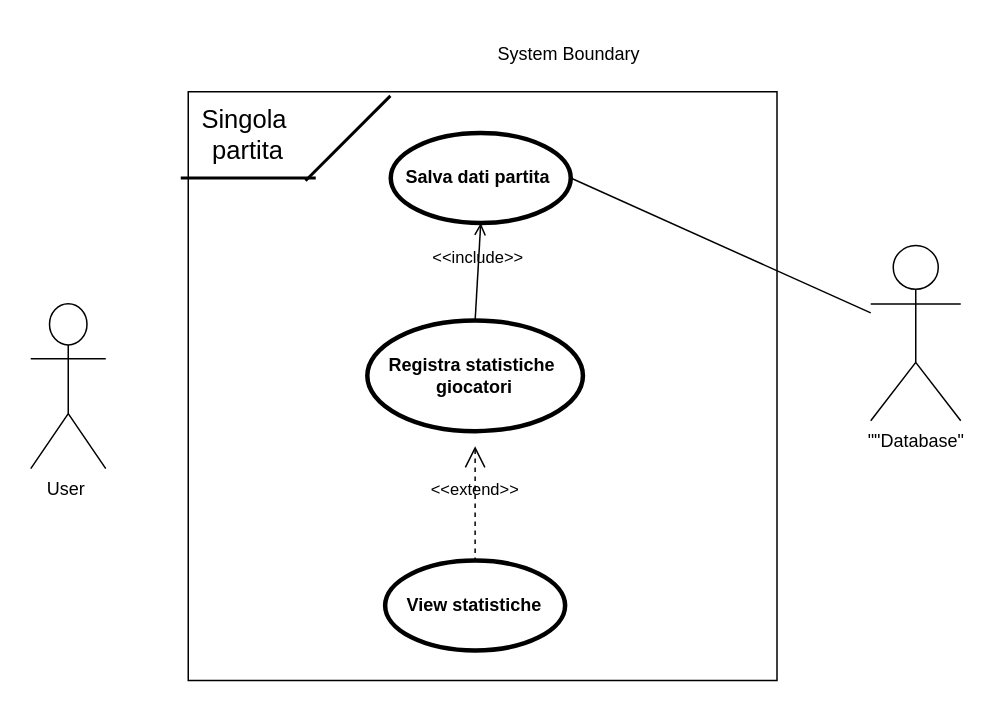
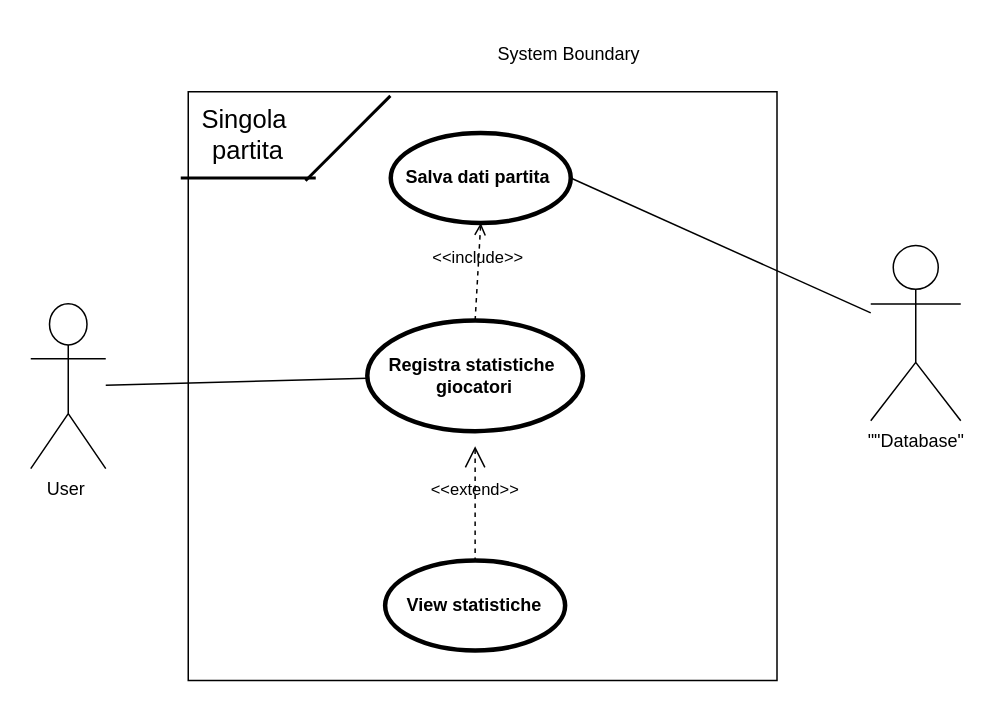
- <mxCell id="11" value="&amp;lt;&amp;lt;include&amp;gt;&amp;gt;" style="edgeStyle=none;html=1;endArrow=open;verticalAlign=bottom;dashed=0;labelBackgroundColor=none;rounded=0;exitX=0.5;exitY=0;exitDx=0;exitDy=0;entryX=0.5;entryY=1;entryDx=0;entryDy=0;" edge="1" parent="1" source="10" target="9"><mxGeometry width="160" relative="1" as="geometry"><mxPoint x="256.25" y="193" as="sourcePoint" /><mxPoint x="416.25" y="193" as="targetPoint" /></mxGeometry></mxCell>
+ <mxCell id="11" value="&amp;lt;&amp;lt;include&amp;gt;&amp;gt;" style="edgeStyle=none;html=1;endArrow=open;verticalAlign=bottom;dashed=1;labelBackgroundColor=none;rounded=0;exitX=0.5;exitY=0;exitDx=0;exitDy=0;entryX=0.5;entryY=1;entryDx=0;entryDy=0;" edge="1" parent="1" source="10" target="9"><mxGeometry width="160" relative="1" as="geometry"><mxPoint x="256.25" y="193" as="sourcePoint" /><mxPoint x="416.25" y="193" as="targetPoint" /></mxGeometry></mxCell>
+ <mxCell id="12" value="" style="edgeStyle=none;html=1;endArrow=none;verticalAlign=bottom;rounded=0;" edge="1" parent="1" source="2" target="10"><mxGeometry width="160" relative="1" as="geometry"><mxPoint x="190" y="203" as="sourcePoint" /><mxPoint x="350" y="203" as="targetPoint" /></mxGeometry></mxCell>
